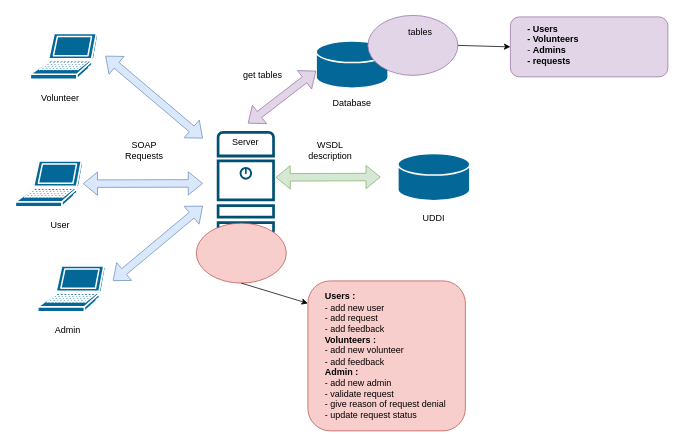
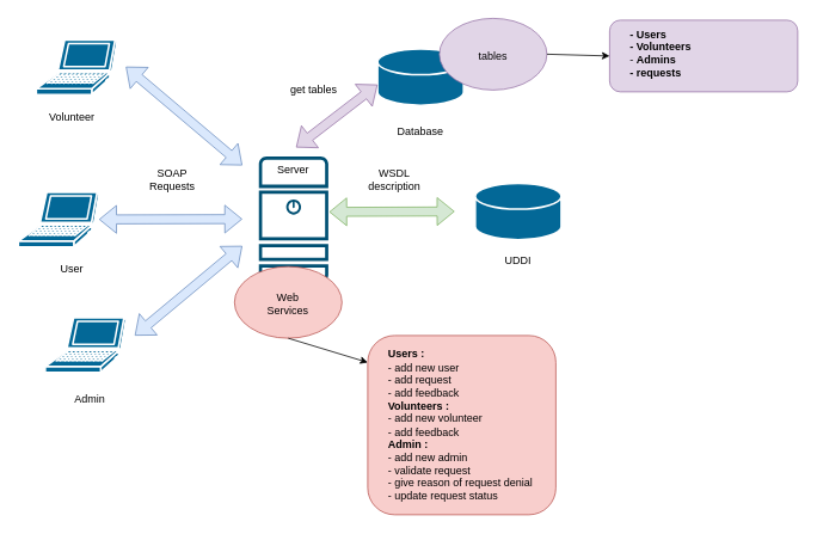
- <mxCell id="28" value="tables" style="text;html=1;strokeColor=none;fillColor=none;align=center;verticalAlign=middle;whiteSpace=wrap;rounded=0;" vertex="1" parent="1"><mxGeometry x="530" y="27" width="60" height="30" as="geometry" /></mxCell>
+ <mxCell id="28" value="tables" style="text;html=1;strokeColor=none;fillColor=none;align=center;verticalAlign=middle;whiteSpace=wrap;rounded=0;" vertex="1" parent="1"><mxGeometry x="520" y="47" width="60" height="30" as="geometry" /></mxCell>
- <mxCell id="22" value="Database" style="text;html=1;strokeColor=none;fillColor=none;align=center;verticalAlign=middle;whiteSpace=wrap;rounded=0;" vertex="1" parent="1"><mxGeometry x="439" y="122" width="60" height="30" as="geometry" /></mxCell>
+ <mxCell id="22" value="Database" style="text;html=1;strokeColor=none;fillColor=none;align=center;verticalAlign=middle;whiteSpace=wrap;rounded=0;" vertex="1" parent="1"><mxGeometry x="439" y="132" width="60" height="30" as="geometry" /></mxCell>
+ <mxCell id="6" value="Web Services" style="text;html=1;strokeColor=none;fillColor=none;align=center;verticalAlign=middle;whiteSpace=wrap;rounded=0;" vertex="1" parent="1"><mxGeometry x="291.25" y="324" width="60" height="30" as="geometry" /></mxCell>
- <mxCell id="10" value="Admin" style="text;html=1;strokeColor=none;fillColor=none;align=center;verticalAlign=middle;whiteSpace=wrap;rounded=0;" vertex="1" parent="1"><mxGeometry x="60" y="424.91" width="60" height="30" as="geometry" /></mxCell>
+ <mxCell id="10" value="Admin" style="text;html=1;strokeColor=none;fillColor=none;align=center;verticalAlign=middle;whiteSpace=wrap;rounded=0;" vertex="1" parent="1"><mxGeometry x="70" y="429.91" width="60" height="30" as="geometry" /></mxCell>
